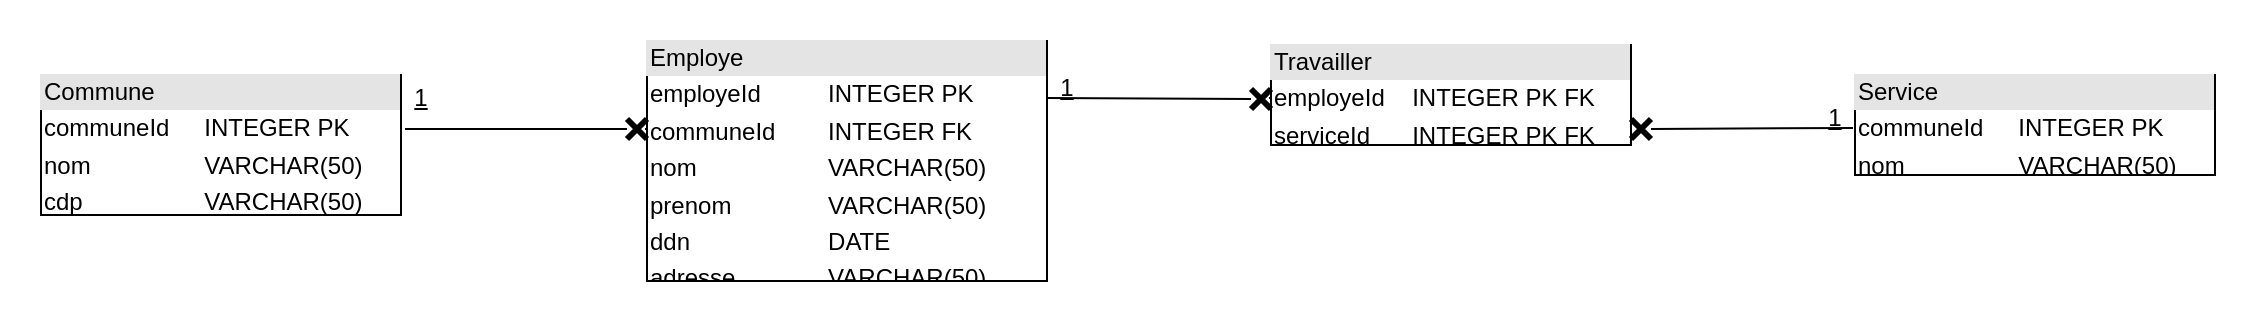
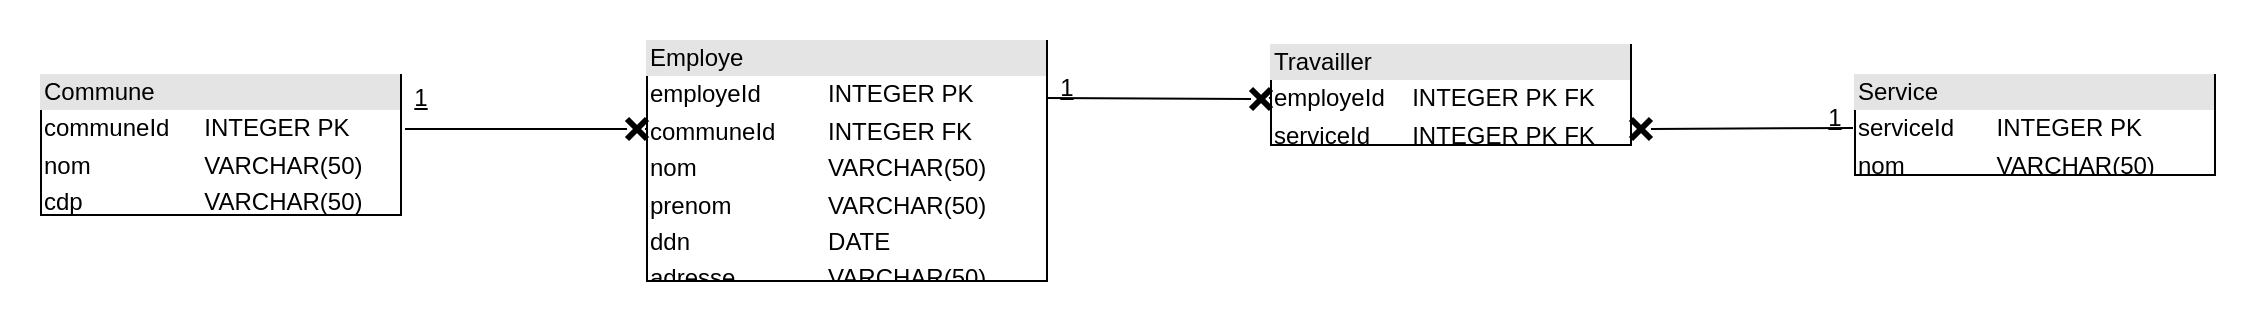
- <mxCell id="4" value="&lt;div style=&quot;box-sizing:border-box;width:100%;background:#e4e4e4;padding:2px;&quot;&gt;Service&lt;/div&gt;&lt;table style=&quot;width:100%;font-size:1em;&quot; cellpadding=&quot;2&quot; cellspacing=&quot;0&quot;&gt;&lt;tbody&gt;&lt;tr&gt;&lt;td&gt;communeId&lt;/td&gt;&lt;td&gt;INTEGER PK&lt;/td&gt;&lt;/tr&gt;&lt;tr&gt;&lt;td&gt;nom&lt;/td&gt;&lt;td&gt;VARCHAR(50)&lt;/td&gt;&lt;/tr&gt;&lt;/tbody&gt;&lt;/table&gt;" style="verticalAlign=top;align=left;overflow=fill;html=1;" parent="1" vertex="1"><mxGeometry x="927" y="37" width="180" height="50" as="geometry" /></mxCell>
+ <mxCell id="4" value="&lt;div style=&quot;box-sizing:border-box;width:100%;background:#e4e4e4;padding:2px;&quot;&gt;Service&lt;/div&gt;&lt;table style=&quot;width:100%;font-size:1em;&quot; cellpadding=&quot;2&quot; cellspacing=&quot;0&quot;&gt;&lt;tbody&gt;&lt;tr&gt;&lt;td&gt;serviceId&lt;/td&gt;&lt;td&gt;INTEGER PK&lt;/td&gt;&lt;/tr&gt;&lt;tr&gt;&lt;td&gt;nom&lt;/td&gt;&lt;td&gt;VARCHAR(50)&lt;/td&gt;&lt;/tr&gt;&lt;/tbody&gt;&lt;/table&gt;" style="verticalAlign=top;align=left;overflow=fill;html=1;" parent="1" vertex="1"><mxGeometry x="927" y="37" width="180" height="50" as="geometry" /></mxCell>
